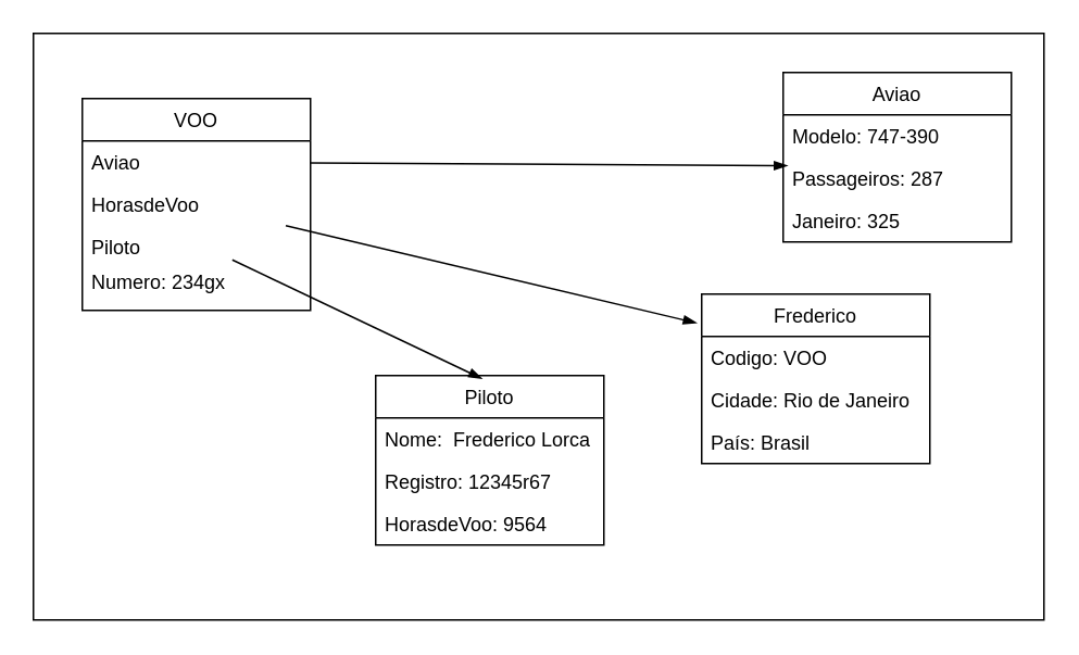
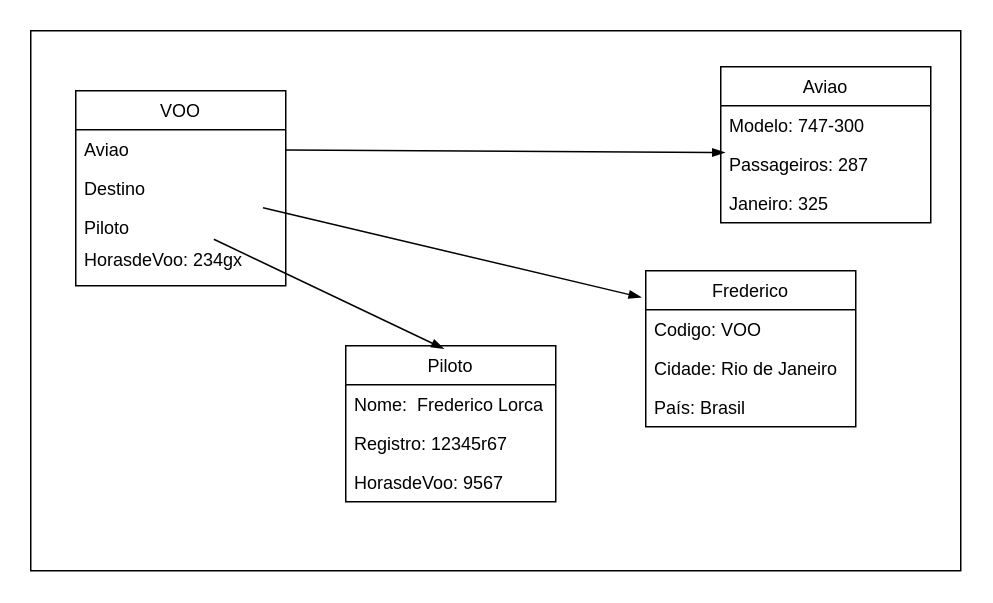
- <mxCell id="9" value="Modelo: 747-390" style="text;strokeColor=none;fillColor=none;align=left;verticalAlign=top;spacingLeft=4;spacingRight=4;overflow=hidden;rotatable=0;points=[[0,0.5],[1,0.5]];portConstraint=eastwest;" vertex="1" parent="8"><mxGeometry y="26" width="140" height="26" as="geometry" /></mxCell>
+ <mxCell id="9" value="Modelo: 747-300" style="text;strokeColor=none;fillColor=none;align=left;verticalAlign=top;spacingLeft=4;spacingRight=4;overflow=hidden;rotatable=0;points=[[0,0.5],[1,0.5]];portConstraint=eastwest;" vertex="1" parent="8"><mxGeometry y="26" width="140" height="26" as="geometry" /></mxCell>
- <mxCell id="5" value="HorasdeVoo" style="text;strokeColor=none;fillColor=none;align=left;verticalAlign=top;spacingLeft=4;spacingRight=4;overflow=hidden;rotatable=0;points=[[0,0.5],[1,0.5]];portConstraint=eastwest;" vertex="1" parent="3"><mxGeometry y="52" width="140" height="26" as="geometry" /></mxCell>
+ <mxCell id="5" value="Destino" style="text;strokeColor=none;fillColor=none;align=left;verticalAlign=top;spacingLeft=4;spacingRight=4;overflow=hidden;rotatable=0;points=[[0,0.5],[1,0.5]];portConstraint=eastwest;" vertex="1" parent="3"><mxGeometry y="52" width="140" height="26" as="geometry" /></mxCell>
- <mxCell id="7" value="Numero: 234gx" style="text;strokeColor=none;fillColor=none;align=left;verticalAlign=top;spacingLeft=4;spacingRight=4;overflow=hidden;rotatable=0;points=[[0,0.5],[1,0.5]];portConstraint=eastwest;" vertex="1" parent="3"><mxGeometry y="99" width="140" height="31" as="geometry" /></mxCell>
+ <mxCell id="7" value="HorasdeVoo: 234gx" style="text;strokeColor=none;fillColor=none;align=left;verticalAlign=top;spacingLeft=4;spacingRight=4;overflow=hidden;rotatable=0;points=[[0,0.5],[1,0.5]];portConstraint=eastwest;" vertex="1" parent="3"><mxGeometry y="99" width="140" height="31" as="geometry" /></mxCell>
- <mxCell id="18" value="HorasdeVoo: 9564" style="text;strokeColor=none;fillColor=none;align=left;verticalAlign=top;spacingLeft=4;spacingRight=4;overflow=hidden;rotatable=0;points=[[0,0.5],[1,0.5]];portConstraint=eastwest;" vertex="1" parent="15"><mxGeometry y="78" width="140" height="26" as="geometry" /></mxCell>
+ <mxCell id="18" value="HorasdeVoo: 9567" style="text;strokeColor=none;fillColor=none;align=left;verticalAlign=top;spacingLeft=4;spacingRight=4;overflow=hidden;rotatable=0;points=[[0,0.5],[1,0.5]];portConstraint=eastwest;" vertex="1" parent="15"><mxGeometry y="78" width="140" height="26" as="geometry" /></mxCell>
